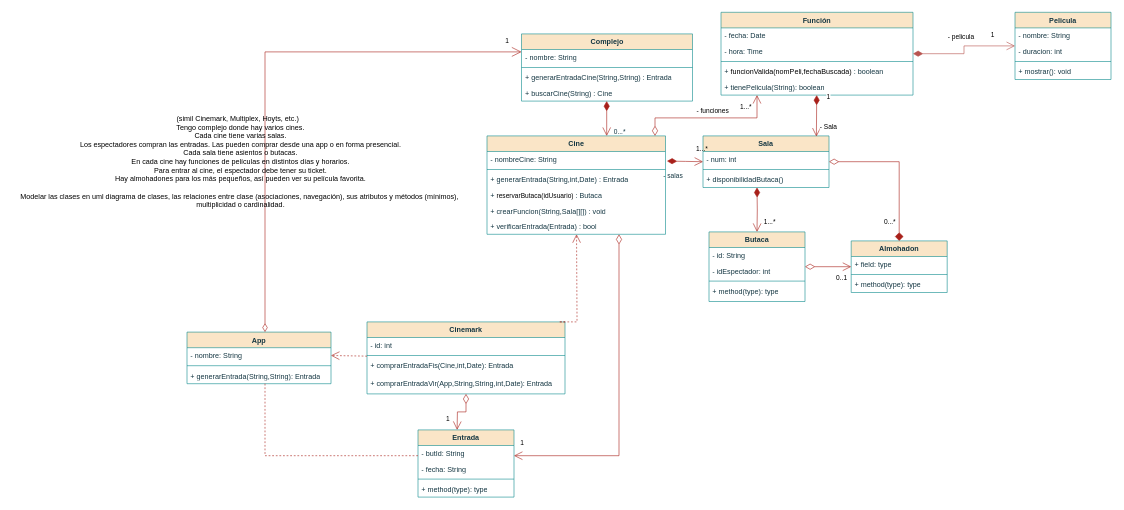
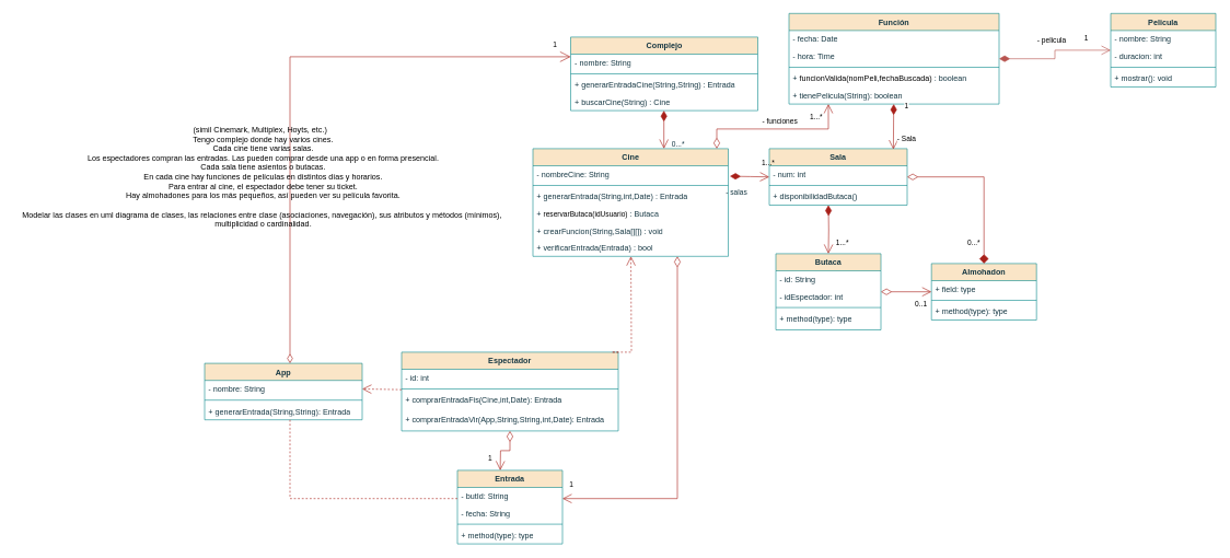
- <mxCell id="19" value="Cinemark" style="swimlane;fontStyle=1;align=center;verticalAlign=top;childLayout=stackLayout;horizontal=1;startSize=26;horizontalStack=0;resizeParent=1;resizeParentMax=0;resizeLast=0;collapsible=1;marginBottom=0;whiteSpace=wrap;html=1;labelBackgroundColor=none;fillColor=#FAE5C7;strokeColor=#0F8B8D;fontColor=#143642;" vertex="1" parent="1"><mxGeometry x="611" y="536" width="330" height="120" as="geometry" /></mxCell>
+ <mxCell id="19" value="Espectador" style="swimlane;fontStyle=1;align=center;verticalAlign=top;childLayout=stackLayout;horizontal=1;startSize=26;horizontalStack=0;resizeParent=1;resizeParentMax=0;resizeLast=0;collapsible=1;marginBottom=0;whiteSpace=wrap;html=1;labelBackgroundColor=none;fillColor=#FAE5C7;strokeColor=#0F8B8D;fontColor=#143642;" vertex="1" parent="1"><mxGeometry x="611" y="536" width="330" height="120" as="geometry" /></mxCell>
